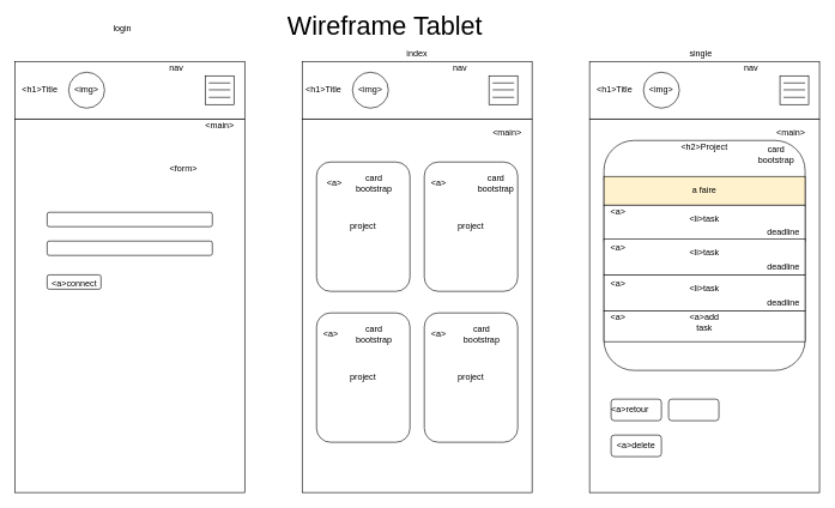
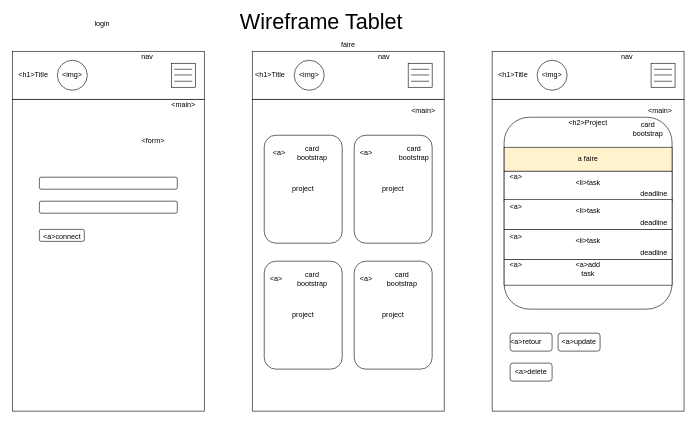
- <mxCell id="20" value="index" style="text;html=1;strokeColor=none;fillColor=none;align=center;verticalAlign=middle;whiteSpace=wrap;rounded=0;" parent="1" vertex="1"><mxGeometry x="560" y="65" width="40" height="20" as="geometry" /></mxCell>
+ <mxCell id="20" value="faire" style="text;html=1;strokeColor=none;fillColor=none;align=center;verticalAlign=middle;whiteSpace=wrap;rounded=0;" parent="1" vertex="1"><mxGeometry x="560" y="65" width="40" height="20" as="geometry" /></mxCell>
- <mxCell id="21" value="single" style="text;html=1;strokeColor=none;fillColor=none;align=center;verticalAlign=middle;whiteSpace=wrap;rounded=0;" parent="1" vertex="1"><mxGeometry x="955" y="65" width="40" height="20" as="geometry" /></mxCell>
+ <mxCell id="27" value="&amp;lt;a&amp;gt;update" style="text;html=1;strokeColor=none;fillColor=none;align=center;verticalAlign=middle;whiteSpace=wrap;rounded=0;" parent="1" vertex="1"><mxGeometry x="945" y="560" width="40" height="20" as="geometry" /></mxCell>
